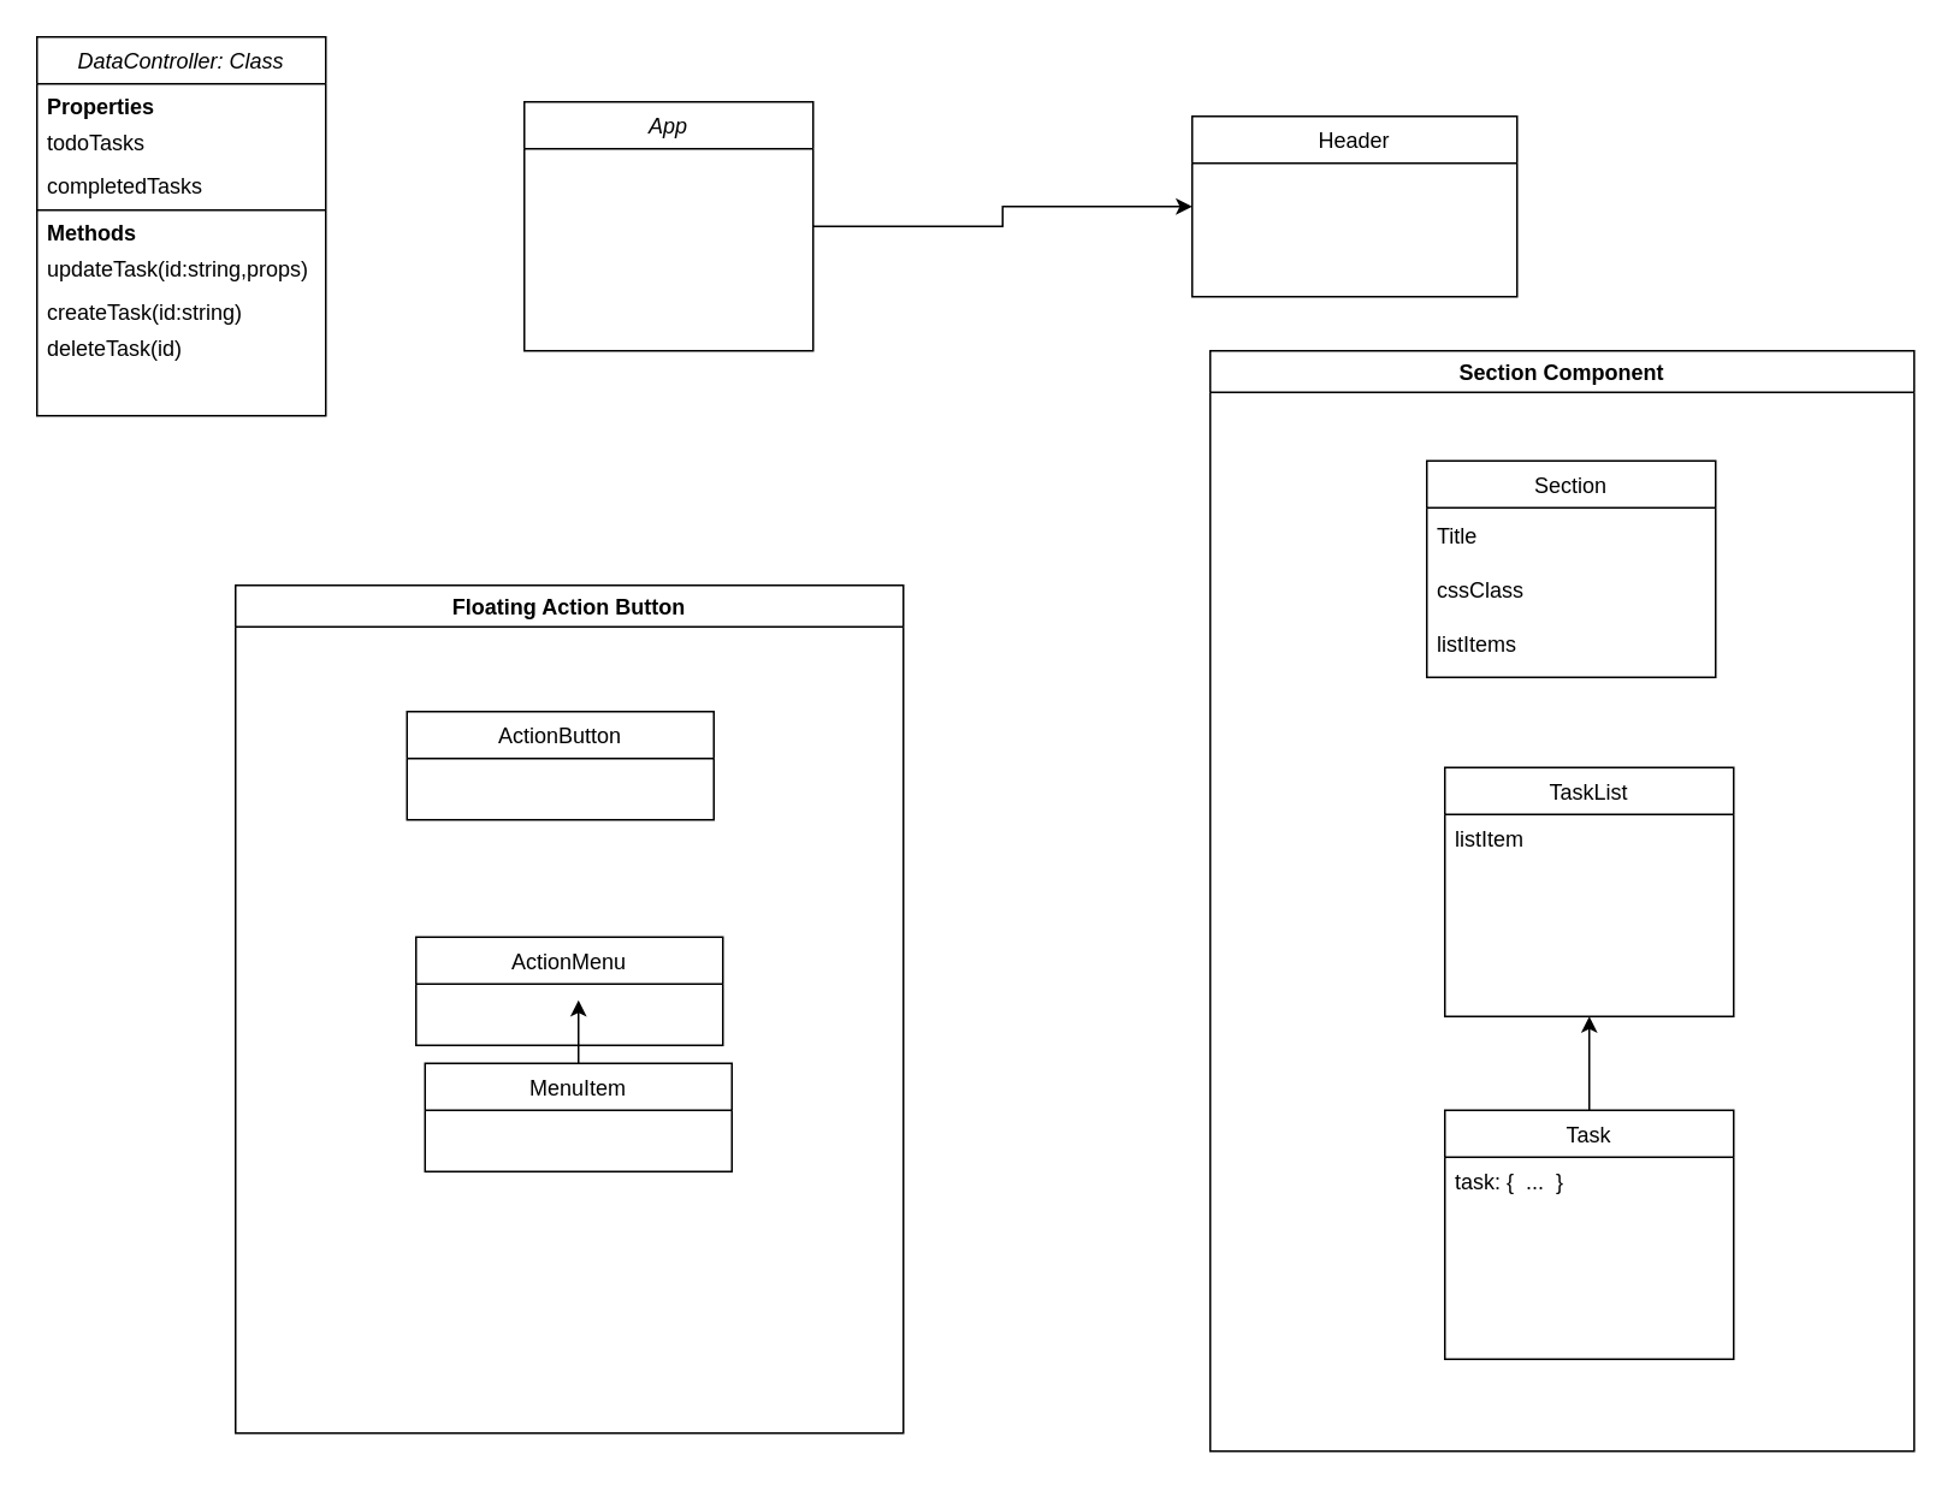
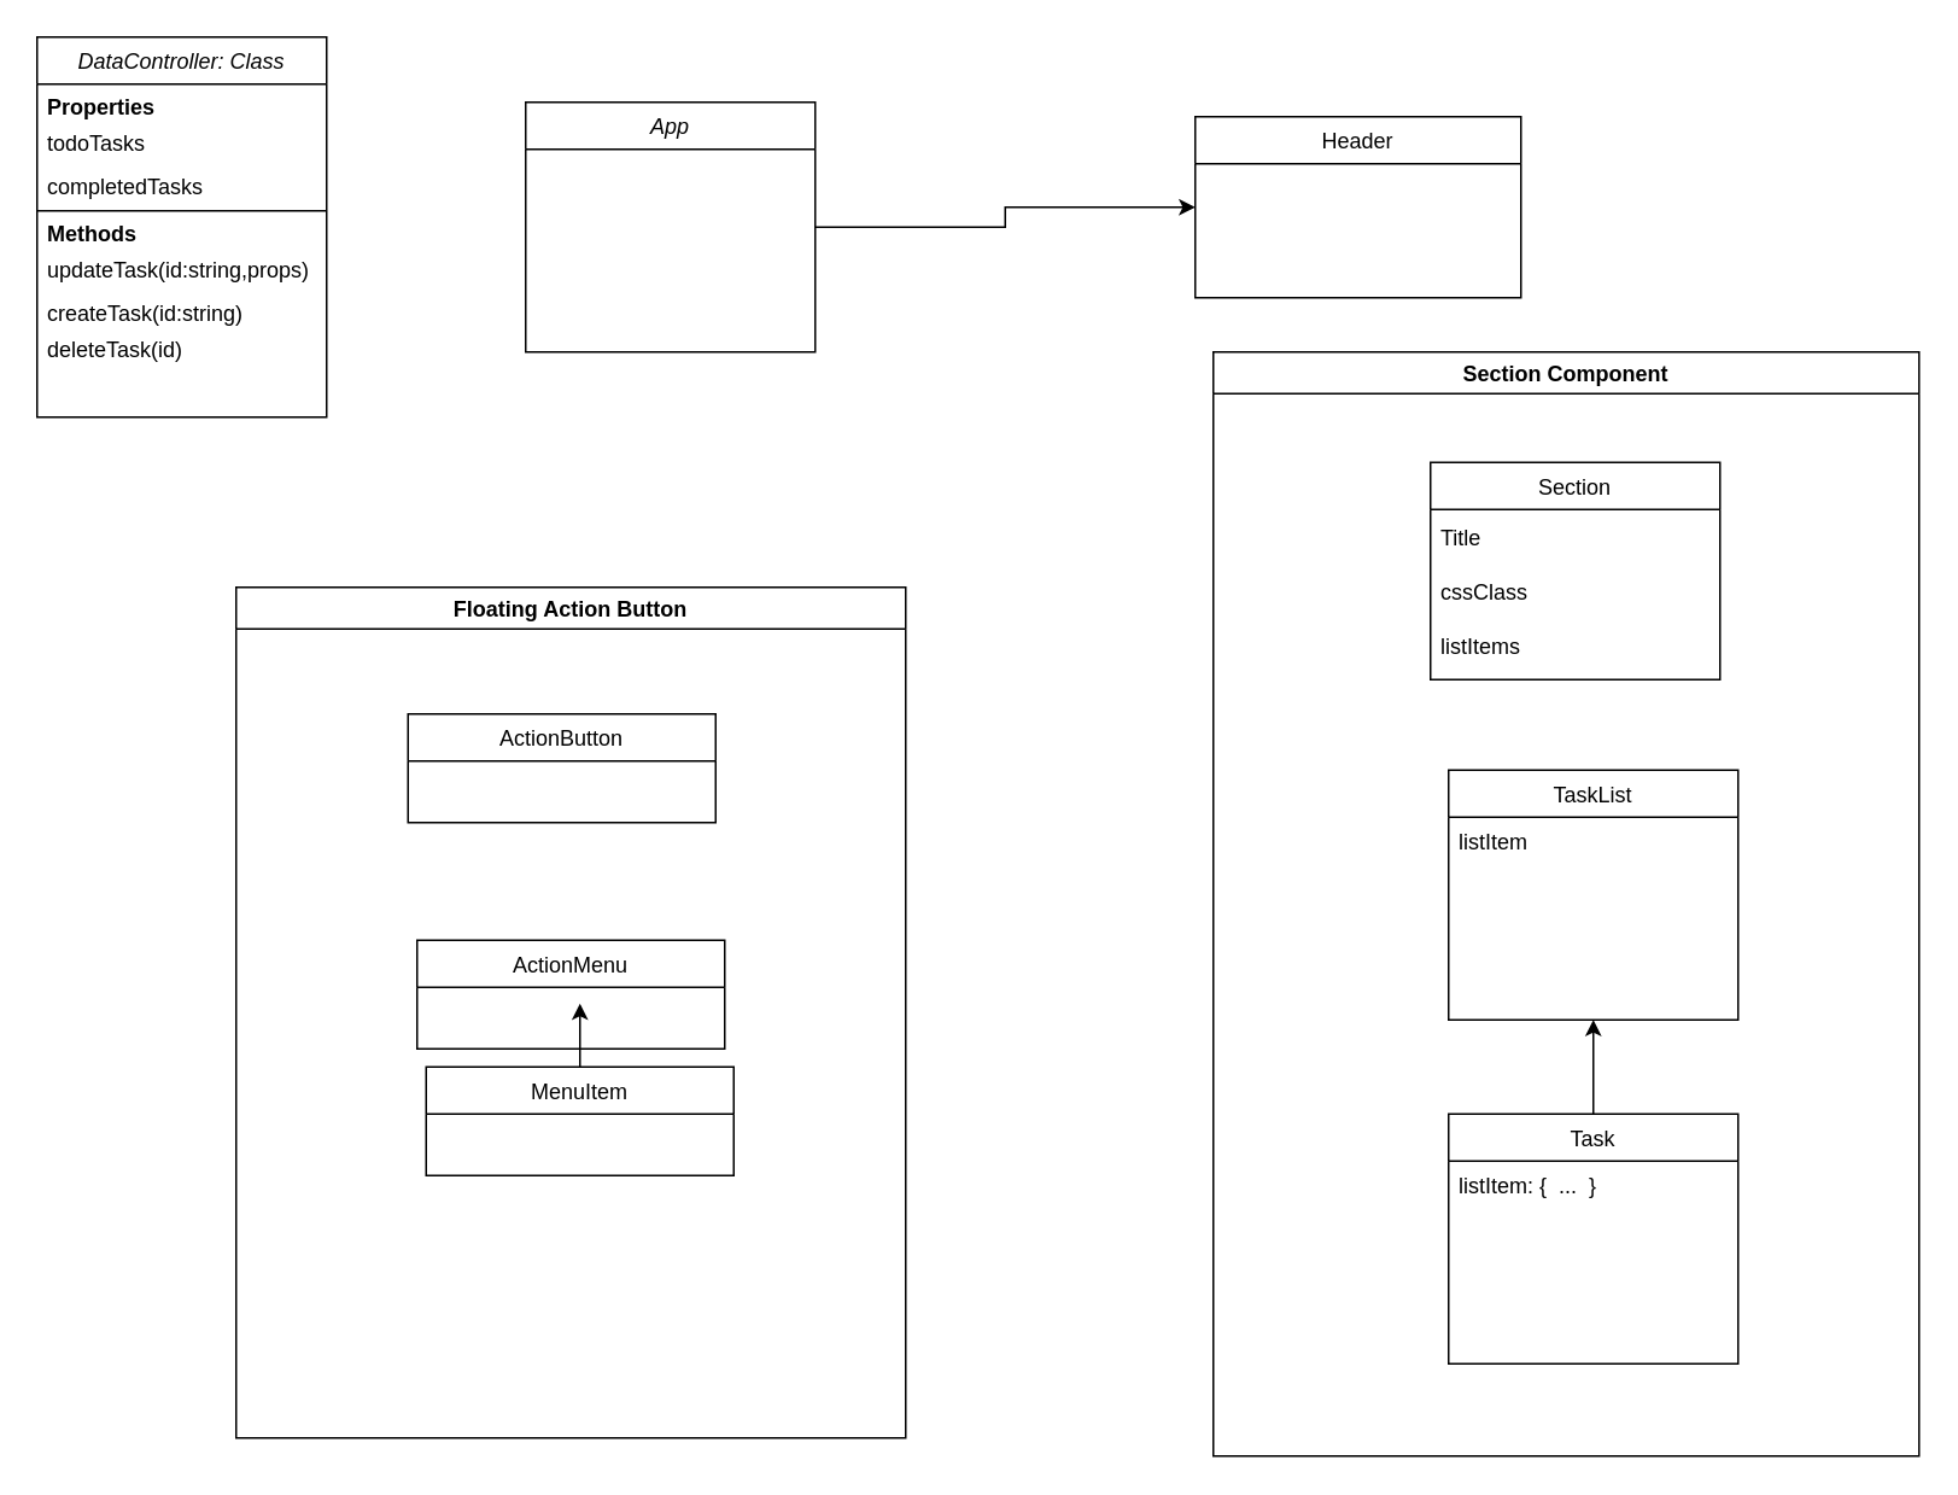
- <mxCell id="22" value="task: {  ...  }" style="text;align=left;verticalAlign=top;spacingLeft=4;spacingRight=4;overflow=hidden;rotatable=0;points=[[0,0.5],[1,0.5]];portConstraint=eastwest;" parent="21" vertex="1"><mxGeometry y="26" width="160" height="26" as="geometry" /></mxCell>
+ <mxCell id="22" value="listItem: {  ...  }" style="text;align=left;verticalAlign=top;spacingLeft=4;spacingRight=4;overflow=hidden;rotatable=0;points=[[0,0.5],[1,0.5]];portConstraint=eastwest;" parent="21" vertex="1"><mxGeometry y="26" width="160" height="26" as="geometry" /></mxCell>
